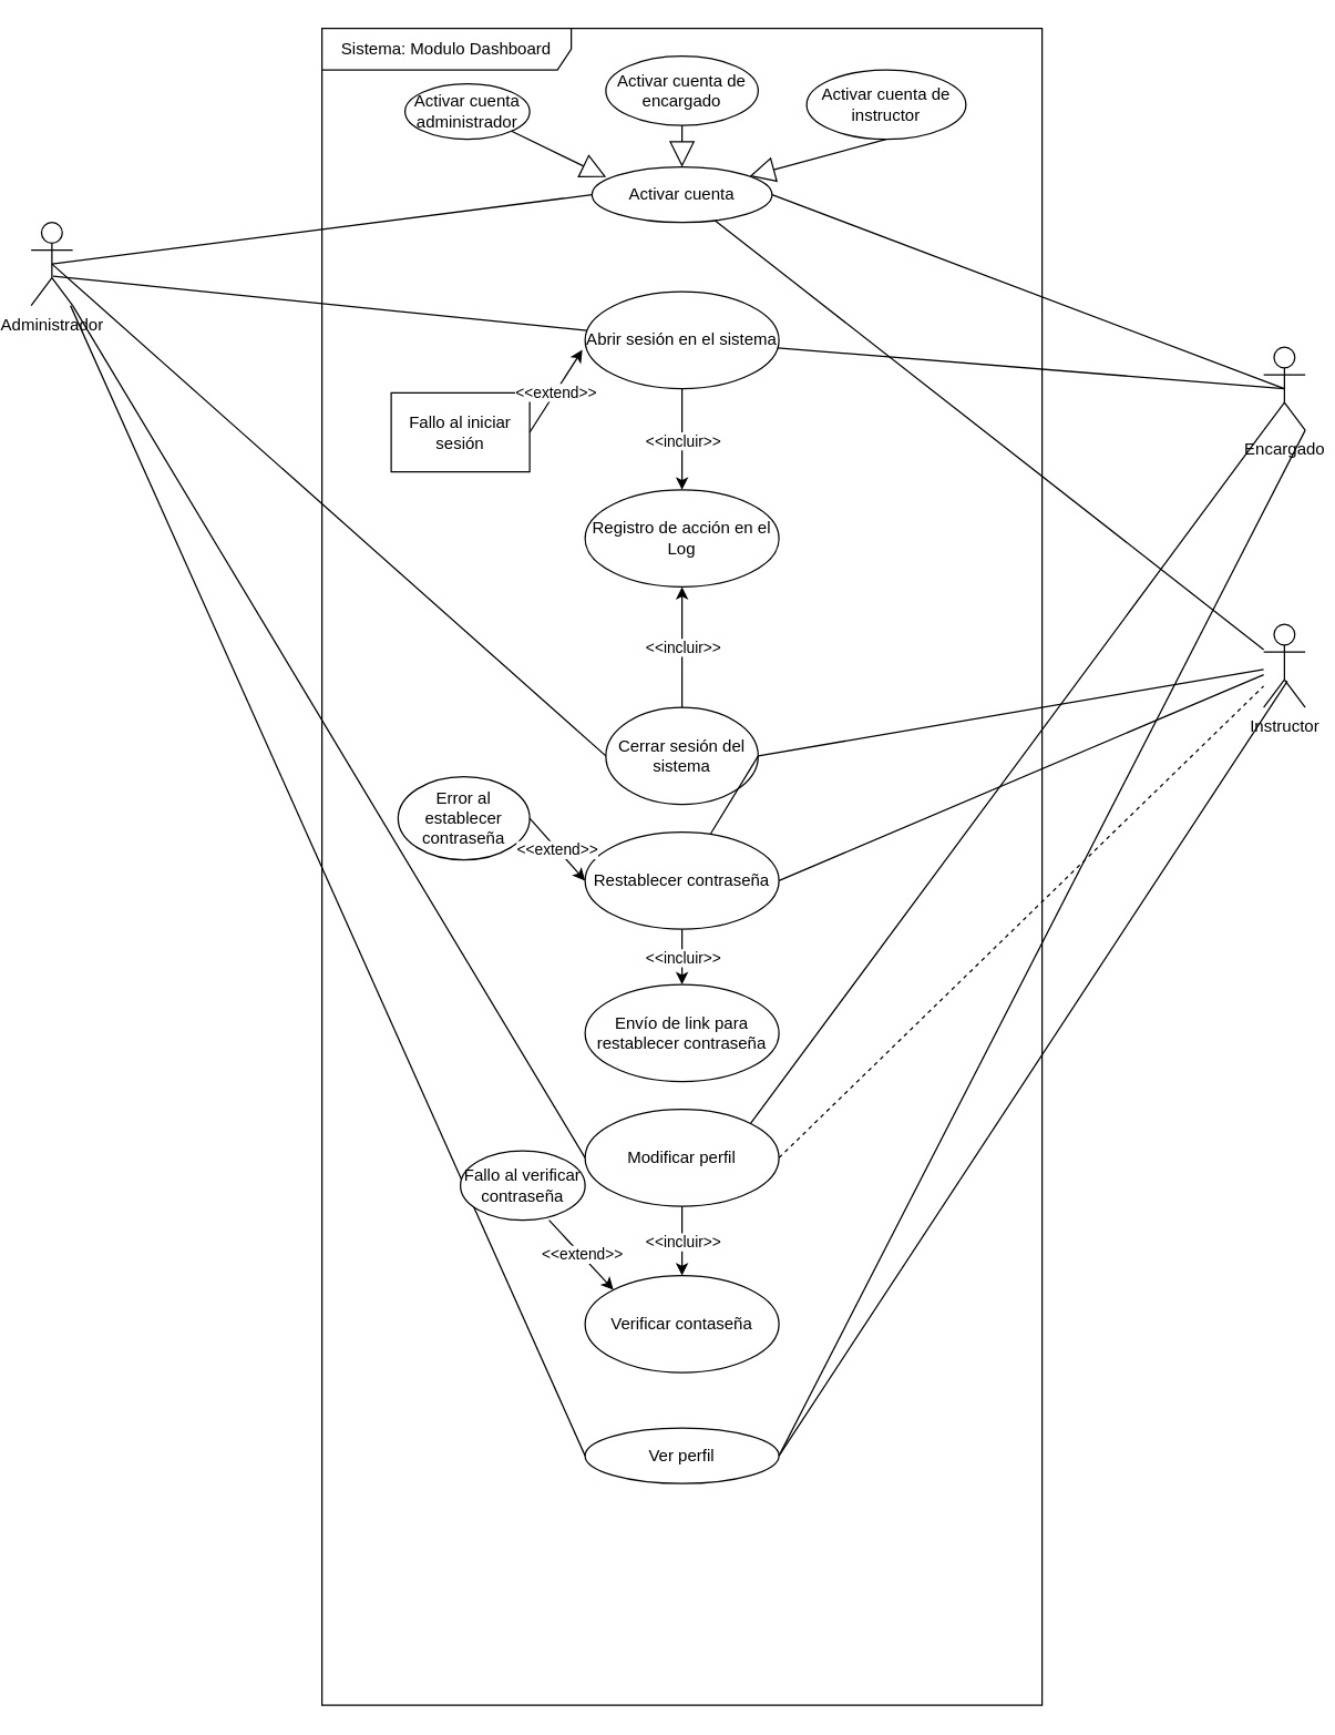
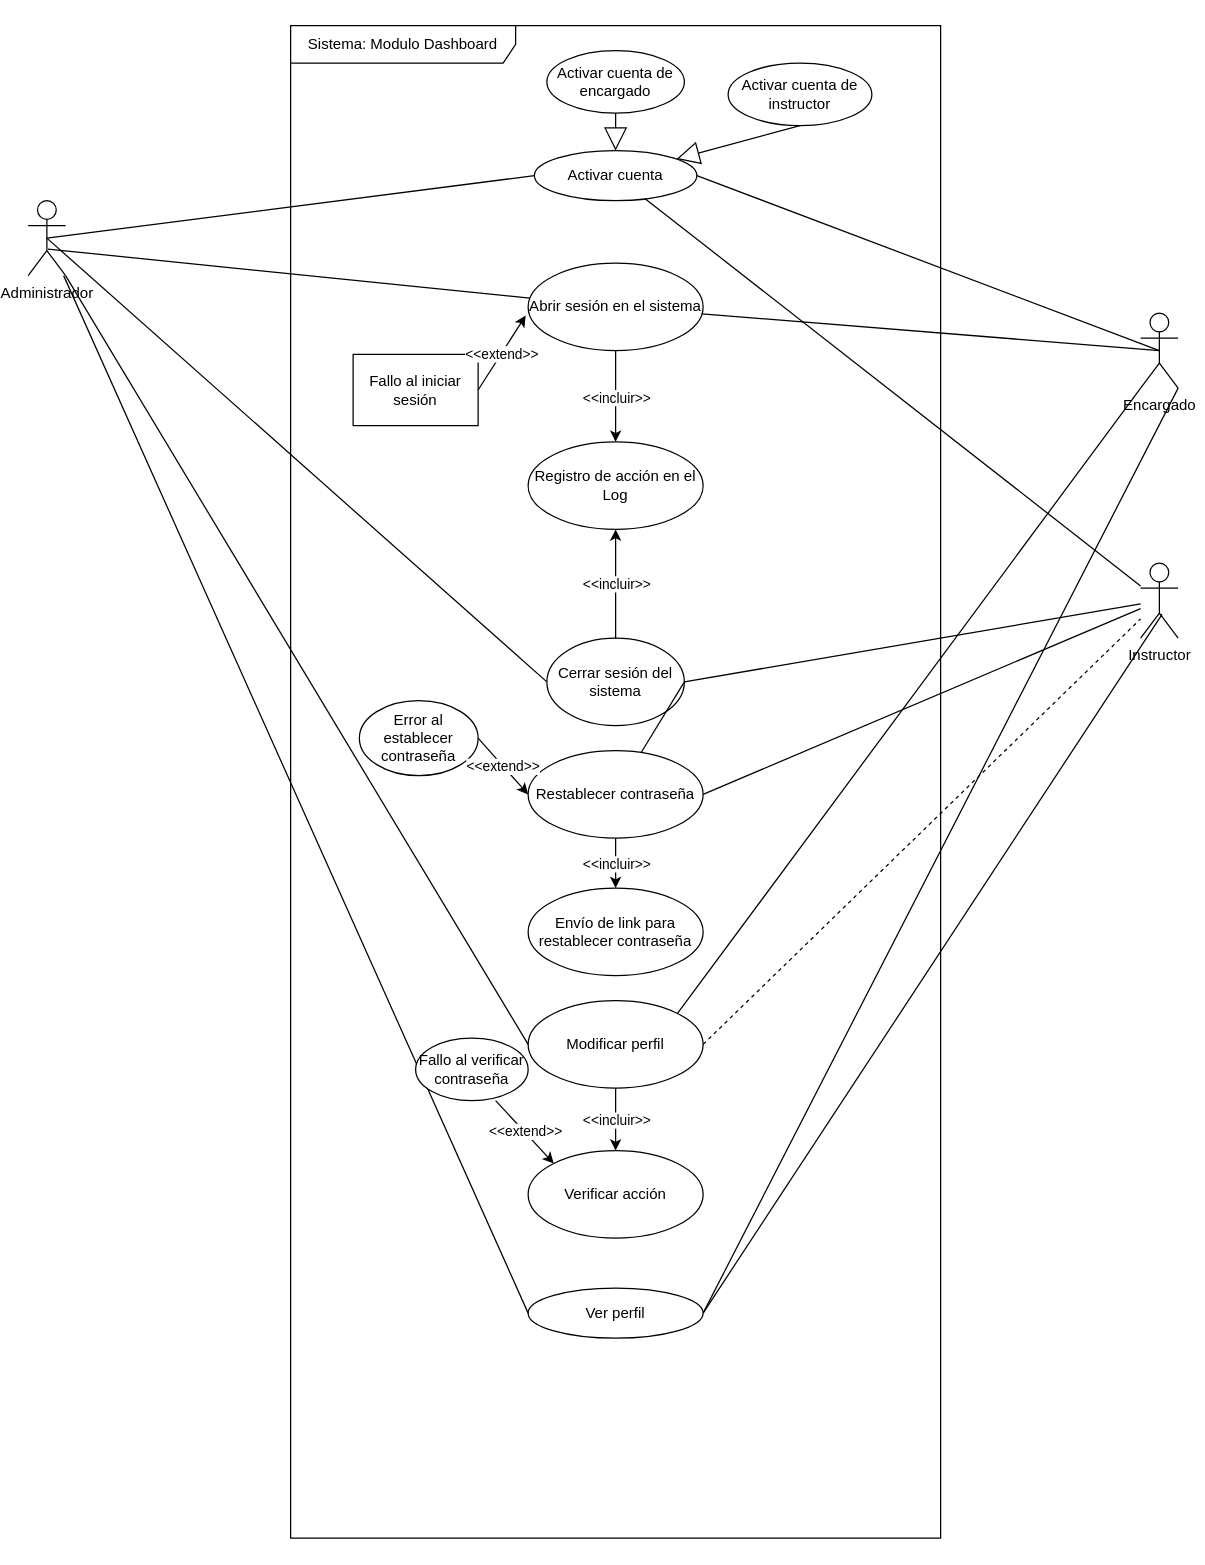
- <mxCell id="47" value="Activar cuenta administrador" style="ellipse;whiteSpace=wrap;html=1;" parent="1" vertex="1"><mxGeometry x="290" y="60" width="90" height="40" as="geometry" /></mxCell>
- <mxCell id="50" value="" style="endArrow=block;endSize=16;endFill=0;html=1;exitX=1;exitY=1;exitDx=0;exitDy=0;entryX=0.079;entryY=0.183;entryDx=0;entryDy=0;entryPerimeter=0;" parent="1" source="47" target="6" edge="1"><mxGeometry width="160" relative="1" as="geometry"><mxPoint x="390" y="200" as="sourcePoint" /><mxPoint x="550" y="200" as="targetPoint" /></mxGeometry></mxCell>
- <mxCell id="10" value="Verificar contaseña" style="ellipse;whiteSpace=wrap;html=1;" parent="1" vertex="1"><mxGeometry x="420" y="920" width="140" height="70" as="geometry" /></mxCell>
+ <mxCell id="10" value="Verificar acción" style="ellipse;whiteSpace=wrap;html=1;" parent="1" vertex="1"><mxGeometry x="420" y="920" width="140" height="70" as="geometry" /></mxCell>
